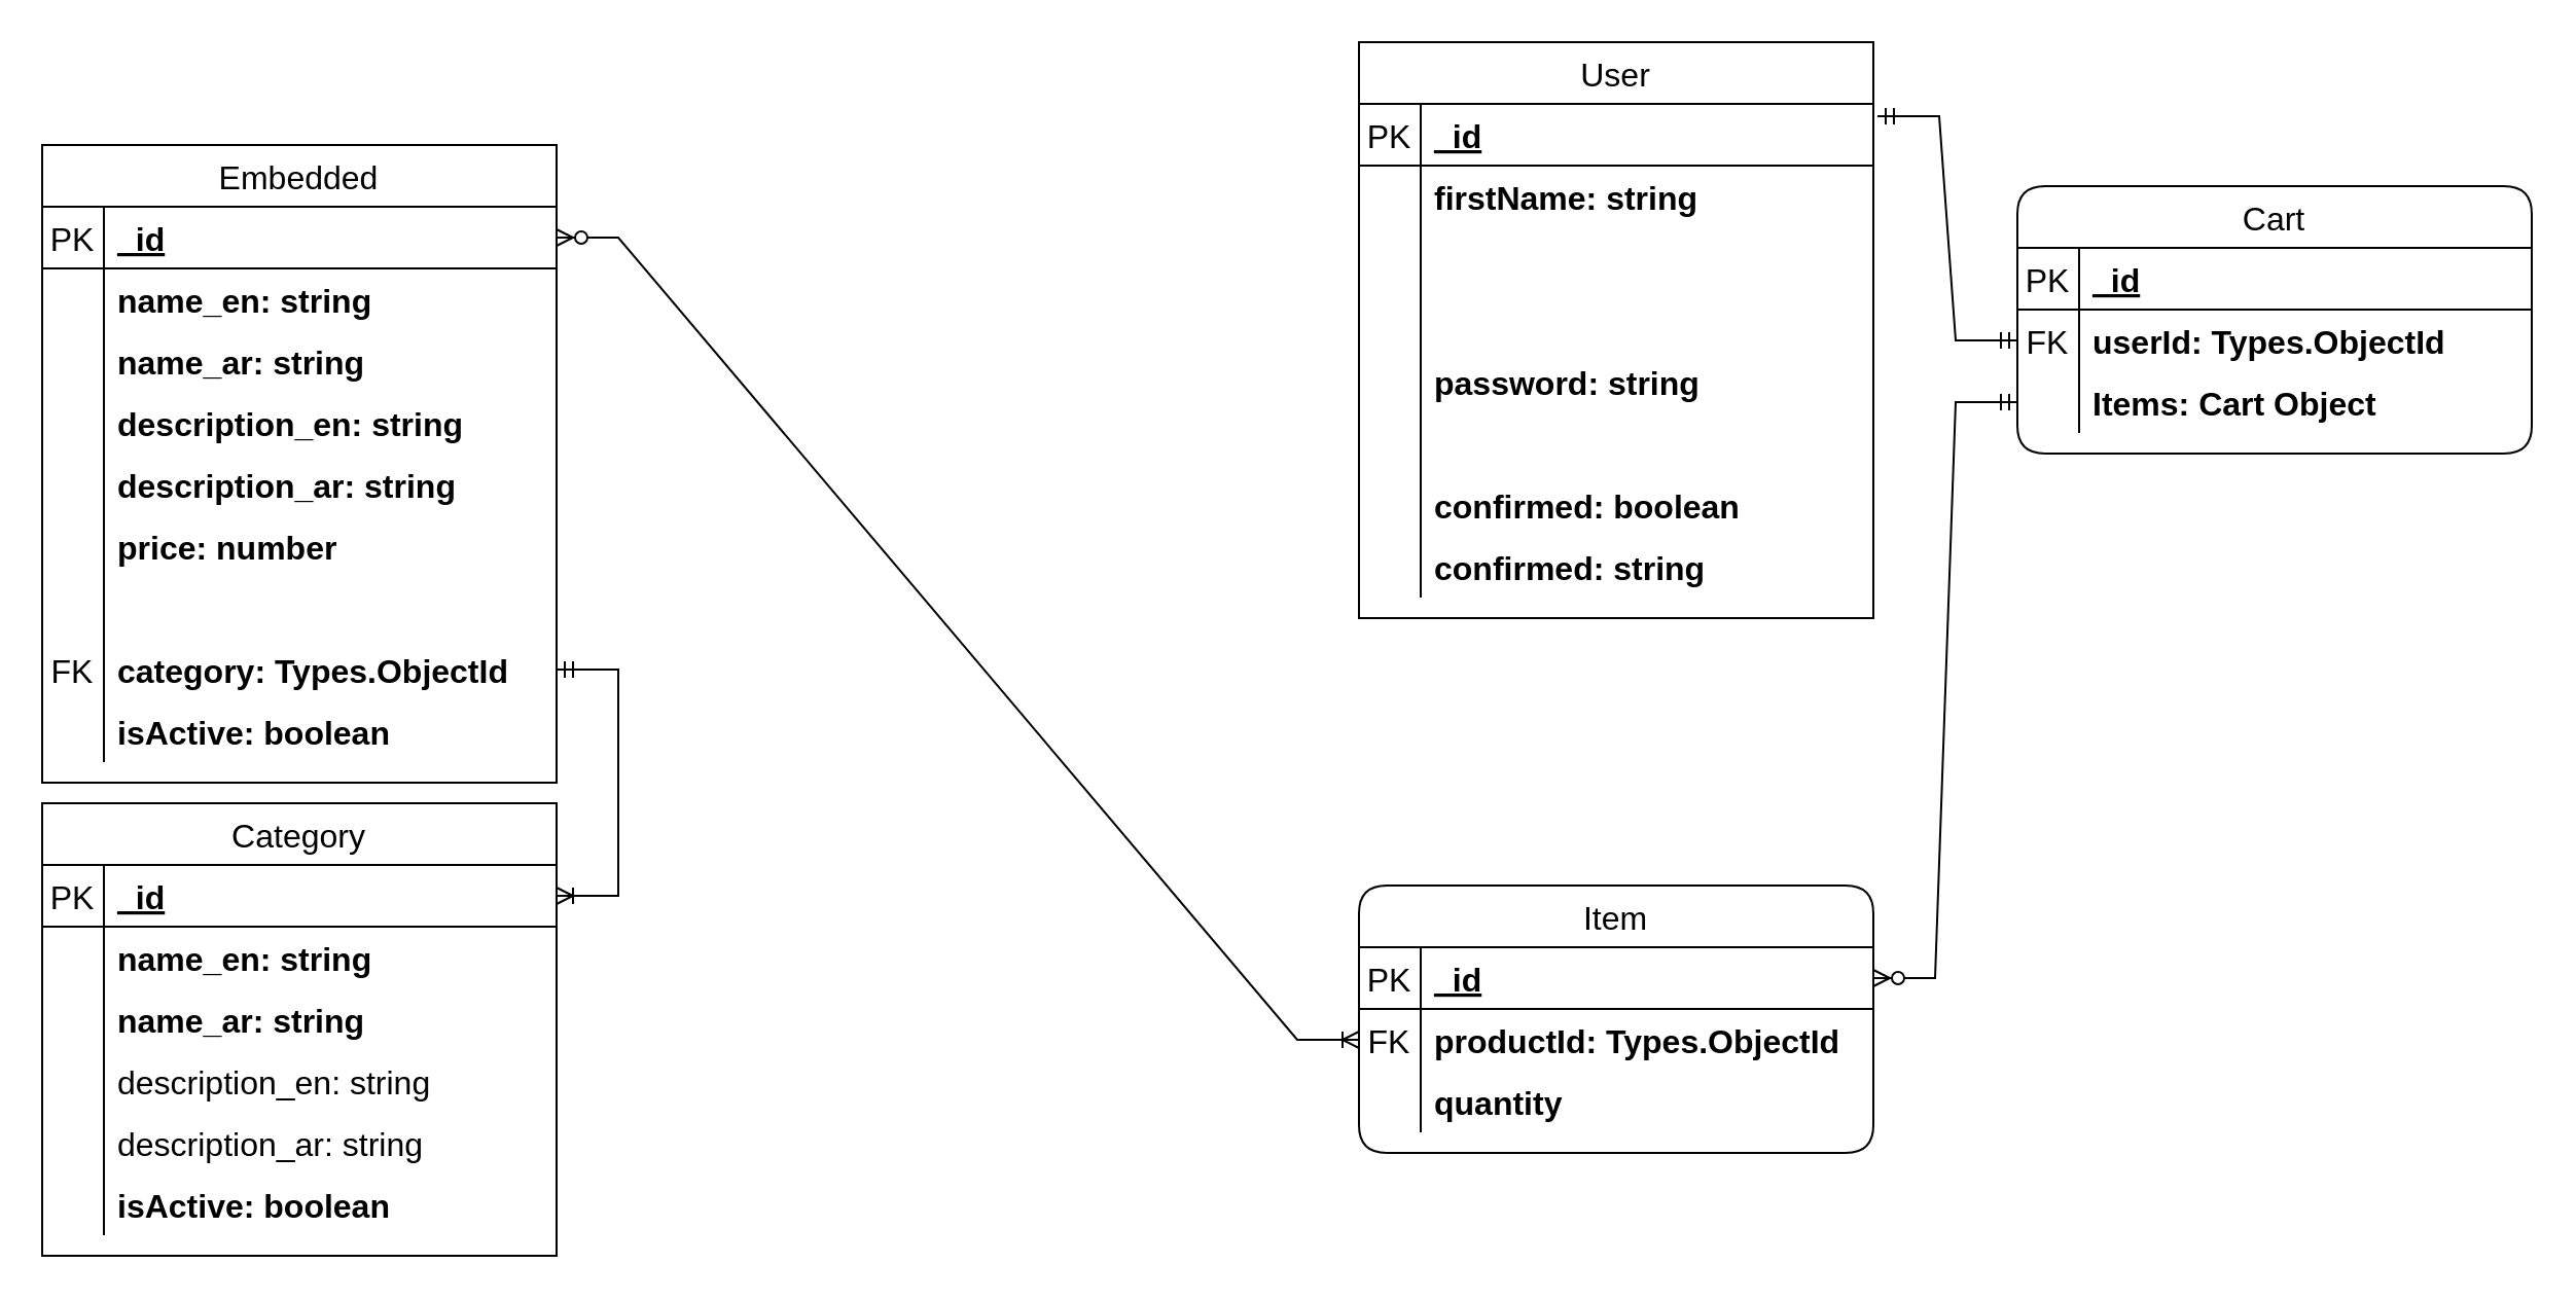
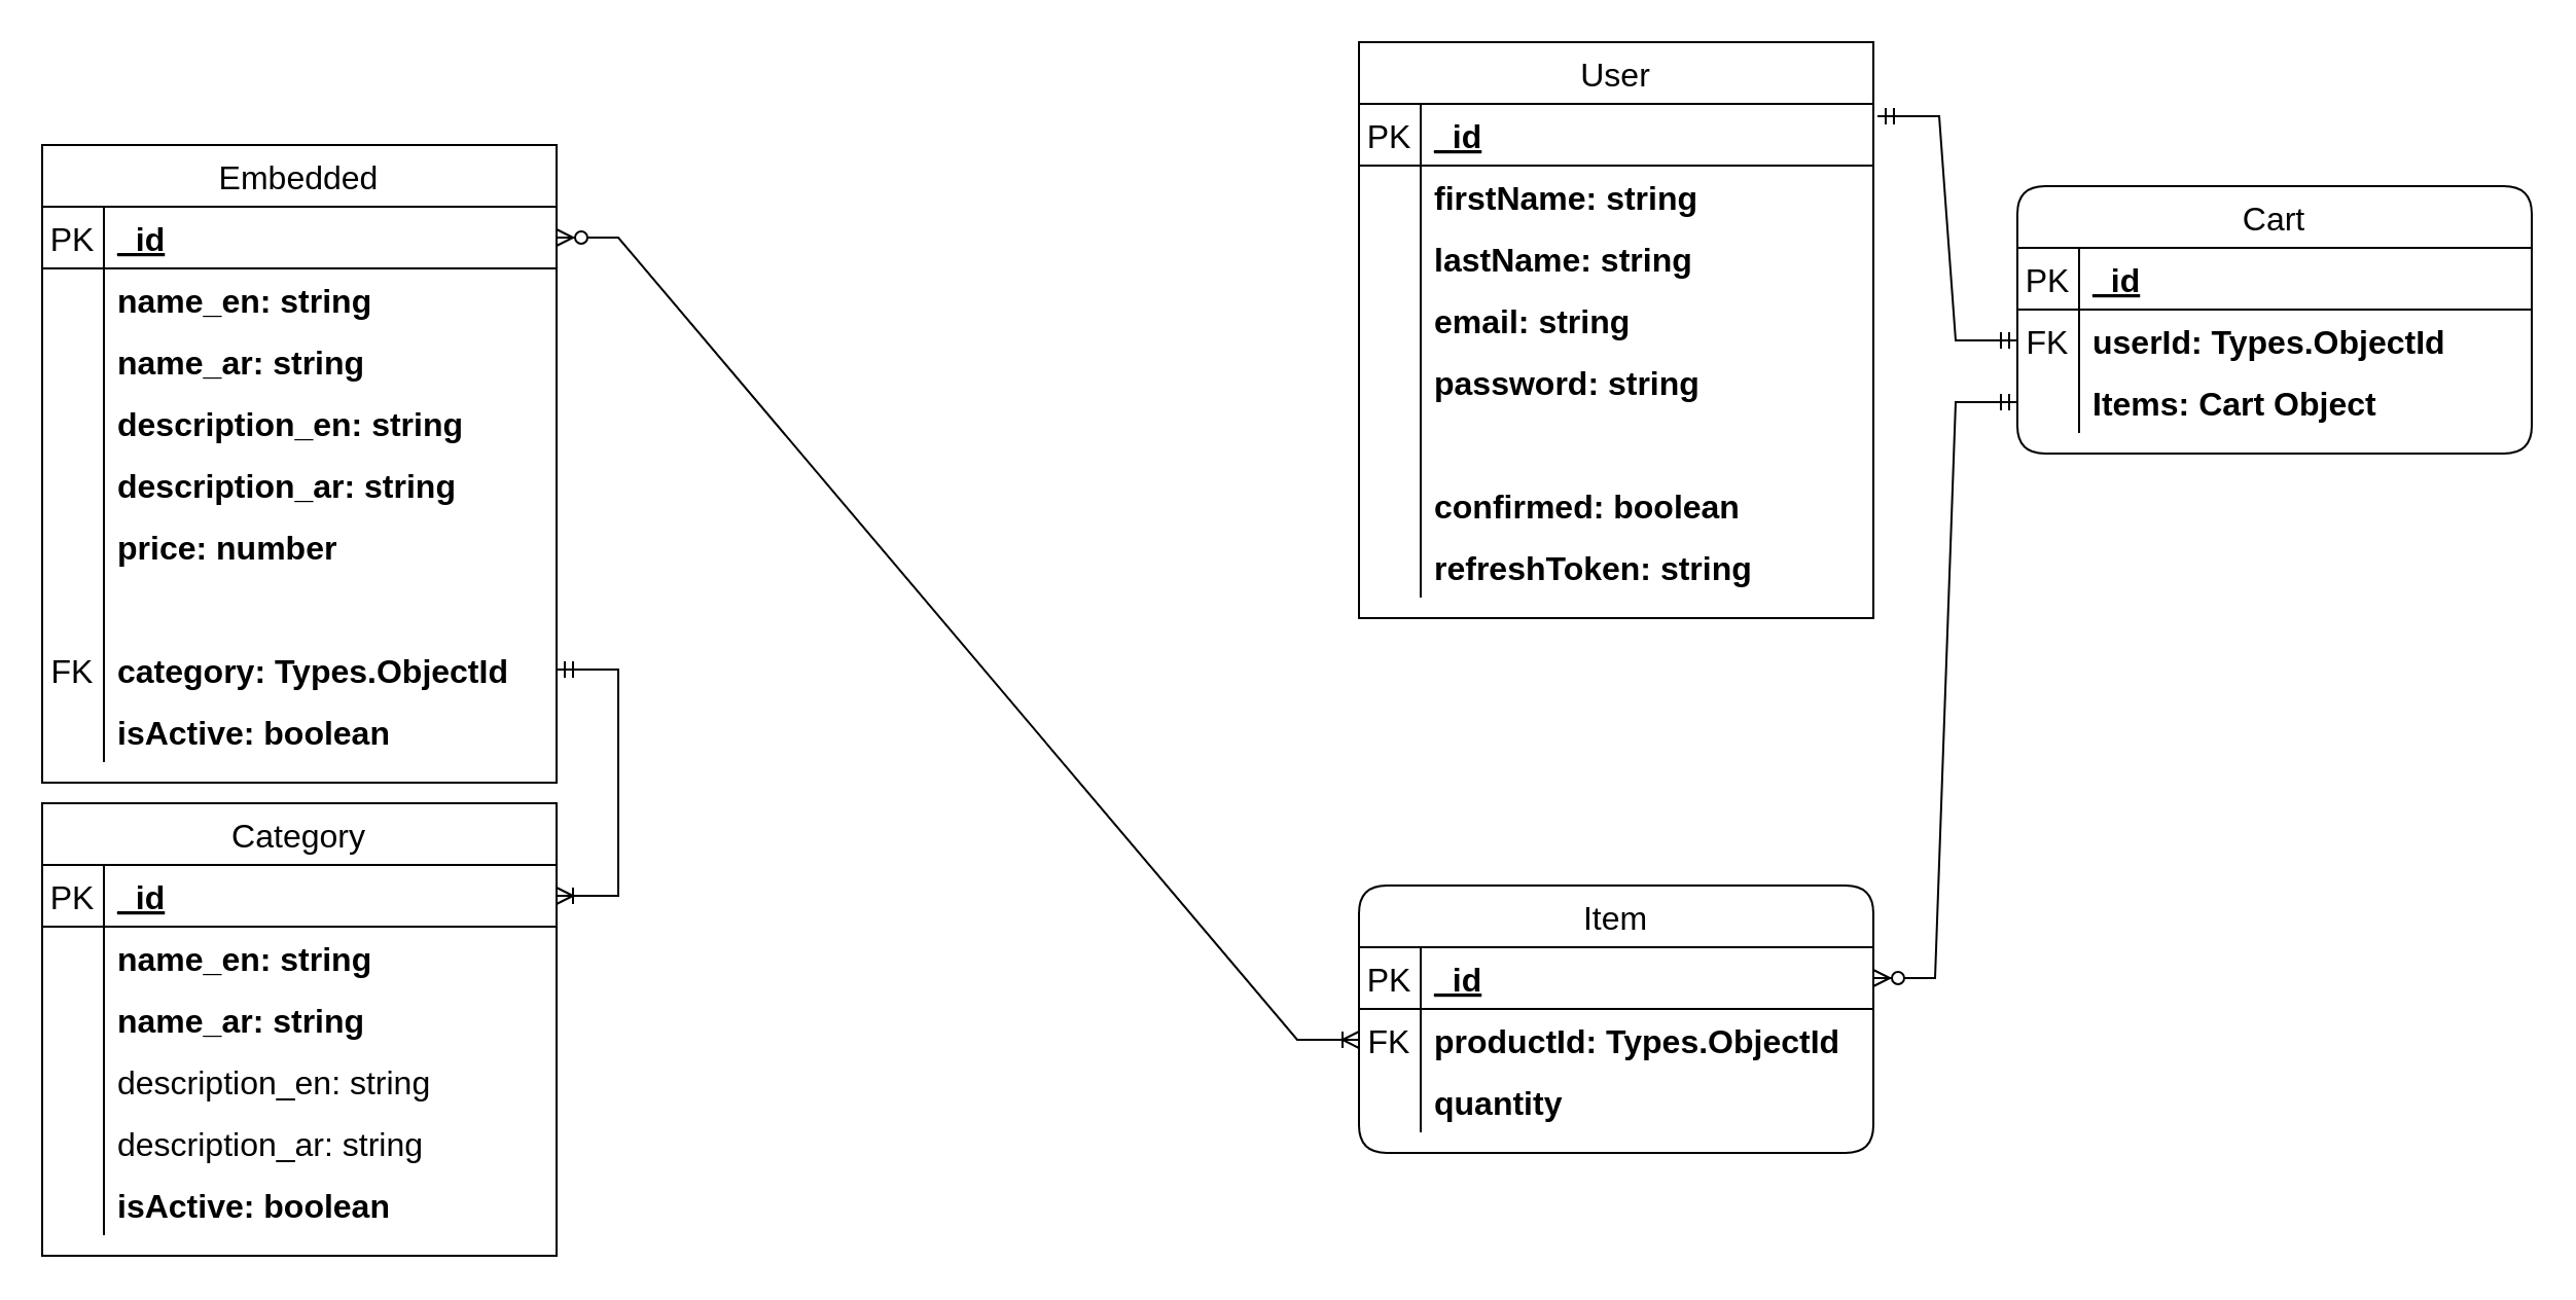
+ <mxCell id="58" value="lastName: string" style="shape=partialRectangle;overflow=hidden;connectable=0;fillColor=none;top=0;left=0;bottom=0;right=0;align=left;spacingLeft=6;spacing=1;fontSize=16;fontStyle=1" parent="56" vertex="1"><mxGeometry x="30" width="220" height="30" as="geometry"><mxRectangle width="220" height="30" as="alternateBounds" /></mxGeometry></mxCell>
+ <mxCell id="61" value="email: string" style="shape=partialRectangle;overflow=hidden;connectable=0;fillColor=none;top=0;left=0;bottom=0;right=0;align=left;spacingLeft=6;spacing=1;fontSize=16;fontStyle=1" parent="59" vertex="1"><mxGeometry x="30" width="220" height="30" as="geometry"><mxRectangle width="220" height="30" as="alternateBounds" /></mxGeometry></mxCell>
- <mxCell id="72" value="confirmed: string" style="shape=partialRectangle;overflow=hidden;connectable=0;fillColor=none;top=0;left=0;bottom=0;right=0;align=left;spacingLeft=6;spacing=1;fontSize=16;fontStyle=1" parent="70" vertex="1"><mxGeometry x="30" width="220" height="30" as="geometry"><mxRectangle width="220" height="30" as="alternateBounds" /></mxGeometry></mxCell>
+ <mxCell id="72" value="refreshToken: string" style="shape=partialRectangle;overflow=hidden;connectable=0;fillColor=none;top=0;left=0;bottom=0;right=0;align=left;spacingLeft=6;spacing=1;fontSize=16;fontStyle=1" parent="70" vertex="1"><mxGeometry x="30" width="220" height="30" as="geometry"><mxRectangle width="220" height="30" as="alternateBounds" /></mxGeometry></mxCell>
